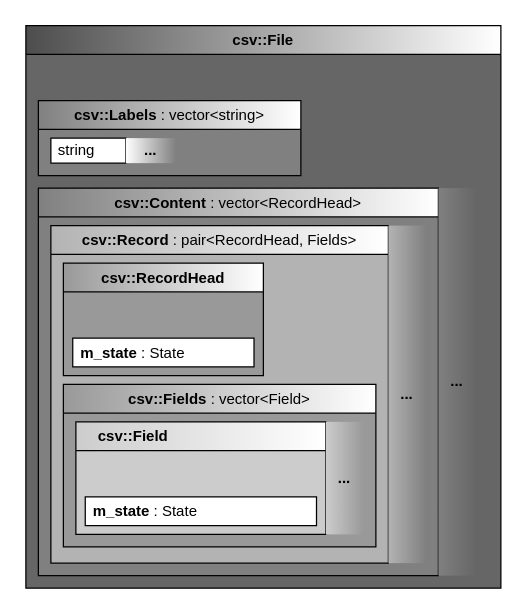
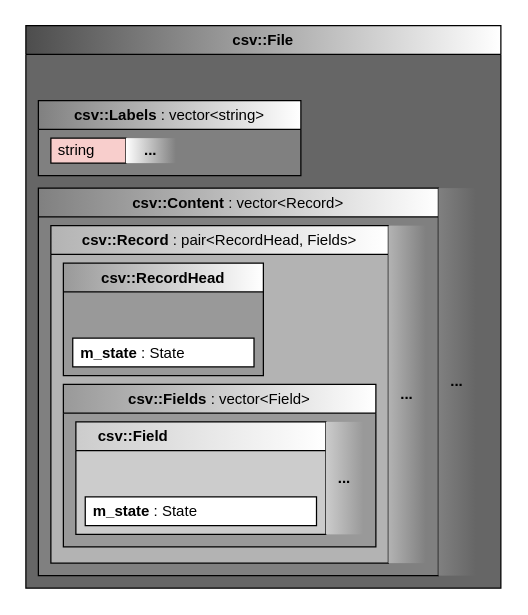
- <mxCell id="4" value="string" style="rounded=0;whiteSpace=wrap;html=1;spacingLeft=4;align=left;" parent="3" vertex="1"><mxGeometry x="10" y="30" width="60" height="20" as="geometry" /></mxCell>
+ <mxCell id="4" value="string" style="rounded=0;whiteSpace=wrap;html=1;spacingLeft=4;align=left;fillColor=#f8cecc;" parent="3" vertex="1"><mxGeometry x="10" y="30" width="60" height="20" as="geometry" /></mxCell>
- <mxCell id="6" value="csv::Content&lt;span style=&quot;font-weight: normal;&quot;&gt; : vector&amp;lt;RecordHead&amp;gt;&lt;/span&gt;" style="swimlane;whiteSpace=wrap;html=1;swimlaneFillColor=#808080;gradientColor=#808080;gradientDirection=west;" parent="2" vertex="1"><mxGeometry x="10" y="130" width="320" height="310" as="geometry" /></mxCell>
+ <mxCell id="6" value="csv::Content&lt;span style=&quot;font-weight: normal;&quot;&gt; : vector&amp;lt;Record&amp;gt;&lt;/span&gt;" style="swimlane;whiteSpace=wrap;html=1;swimlaneFillColor=#808080;gradientColor=#808080;gradientDirection=west;" parent="2" vertex="1"><mxGeometry x="10" y="130" width="320" height="310" as="geometry" /></mxCell>
